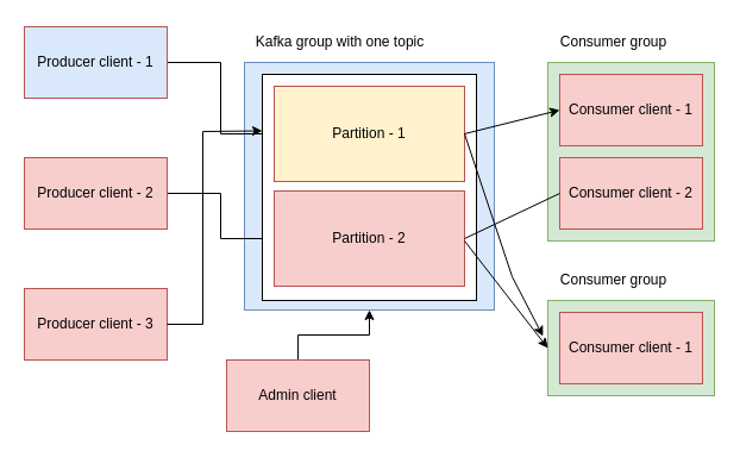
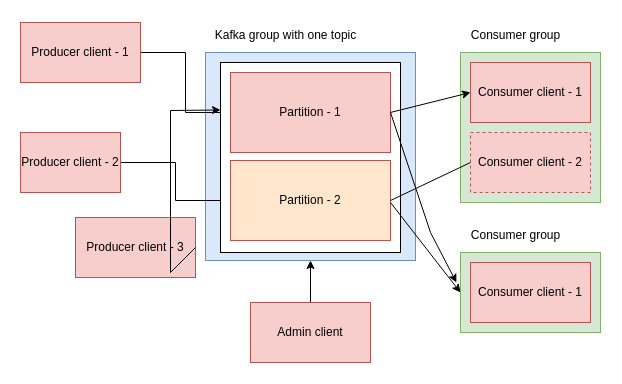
- <mxCell id="6" value="Producer client - 1" style="whiteSpace=wrap;html=1;fillColor=#dae8fc;strokeColor=#b85450;" vertex="1" parent="1"><mxGeometry x="20" y="22" width="120" height="60" as="geometry" /></mxCell>
+ <mxCell id="6" value="Producer client - 1" style="whiteSpace=wrap;html=1;fillColor=#f8cecc;strokeColor=#b85450;" vertex="1" parent="1"><mxGeometry x="20" y="22" width="120" height="60" as="geometry" /></mxCell>
- <mxCell id="5" value="" style="edgeStyle=orthogonalEdgeStyle;rounded=0;orthogonalLoop=1;jettySize=auto;html=1;endArrow=none;" edge="1" parent="1" source="6" target="19"><mxGeometry relative="1" as="geometry" /></mxCell>
+ <mxCell id="5" value="" style="edgeStyle=orthogonalEdgeStyle;rounded=0;orthogonalLoop=1;jettySize=auto;html=1;" edge="1" parent="1" source="6" target="19"><mxGeometry relative="1" as="geometry" /></mxCell>
- <mxCell id="19" value="Partition - 1" style="whiteSpace=wrap;html=1;fillColor=#fff2cc;strokeColor=#b85450;" vertex="1" parent="1"><mxGeometry x="230" y="72" width="160" height="80" as="geometry" /></mxCell>
+ <mxCell id="19" value="Partition - 1" style="whiteSpace=wrap;html=1;fillColor=#f8cecc;strokeColor=#b85450;" vertex="1" parent="1"><mxGeometry x="230" y="72" width="160" height="80" as="geometry" /></mxCell>
- <mxCell id="8" value="Producer client - 2" style="whiteSpace=wrap;html=1;fillColor=#f8cecc;strokeColor=#b85450;" vertex="1" parent="1"><mxGeometry x="20" y="132" width="120" height="60" as="geometry" /></mxCell>
+ <mxCell id="8" value="Producer client - 2" style="whiteSpace=wrap;html=1;fillColor=#f8cecc;strokeColor=#b85450;" vertex="1" parent="1"><mxGeometry x="20" y="132" width="100" height="60" as="geometry" /></mxCell>
- <mxCell id="12" value="Consumer client - 2" style="whiteSpace=wrap;html=1;fillColor=#f8cecc;strokeColor=#b85450;" vertex="1" parent="1"><mxGeometry x="470" y="132" width="120" height="60" as="geometry" /></mxCell>
+ <mxCell id="12" value="Consumer client - 2" style="whiteSpace=wrap;html=1;fillColor=#f8cecc;strokeColor=#b85450;dashed=1;" vertex="1" parent="1"><mxGeometry x="470" y="132" width="120" height="60" as="geometry" /></mxCell>
- <mxCell id="20" value="Partition - 2" style="whiteSpace=wrap;html=1;fillColor=#f8cecc;strokeColor=#b85450;" vertex="1" parent="1"><mxGeometry x="230" y="160" width="160" height="80" as="geometry" /></mxCell>
+ <mxCell id="20" value="Partition - 2" style="whiteSpace=wrap;html=1;fillColor=#ffe6cc;strokeColor=#b85450;" vertex="1" parent="1"><mxGeometry x="230" y="160" width="160" height="80" as="geometry" /></mxCell>
- <mxCell id="9" value="Producer client - 3" style="whiteSpace=wrap;html=1;fillColor=#f8cecc;strokeColor=#b85450;" vertex="1" parent="1"><mxGeometry x="20" y="242" width="120" height="60" as="geometry" /></mxCell>
+ <mxCell id="9" value="Producer client - 3" style="whiteSpace=wrap;html=1;fillColor=#f8cecc;strokeColor=#b85450;" vertex="1" parent="1"><mxGeometry x="75" y="217" width="120" height="60" as="geometry" /></mxCell>
- <mxCell id="4" value="Admin client" style="whiteSpace=wrap;html=1;fillColor=#f8cecc;strokeColor=#b85450;" vertex="1" parent="1"><mxGeometry x="190" y="302" width="120" height="60" as="geometry" /></mxCell>
+ <mxCell id="4" value="Admin client" style="whiteSpace=wrap;html=1;fillColor=#f8cecc;strokeColor=#b85450;" vertex="1" parent="1"><mxGeometry x="250" y="302" width="120" height="60" as="geometry" /></mxCell>
